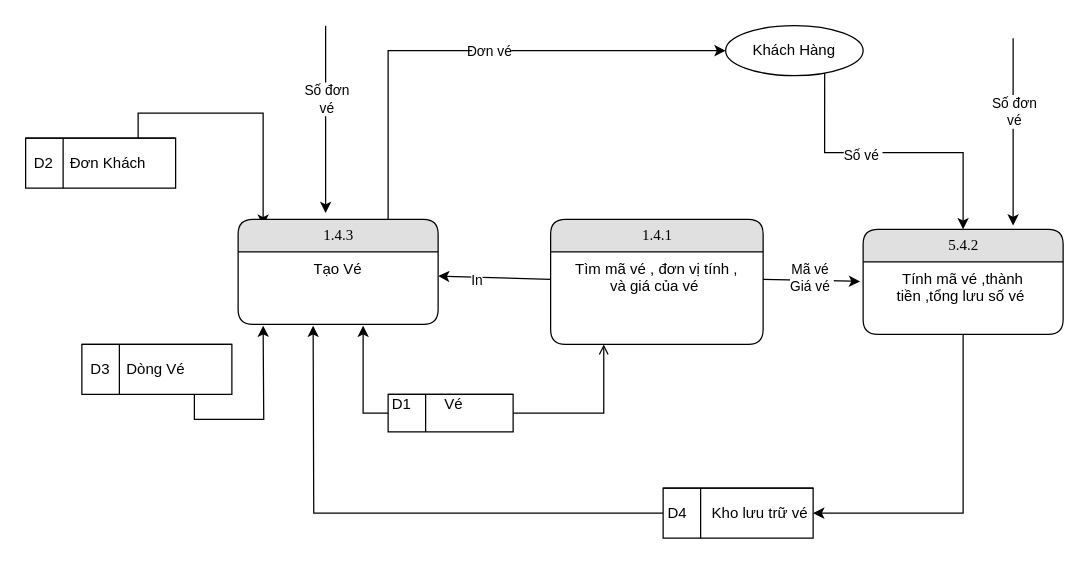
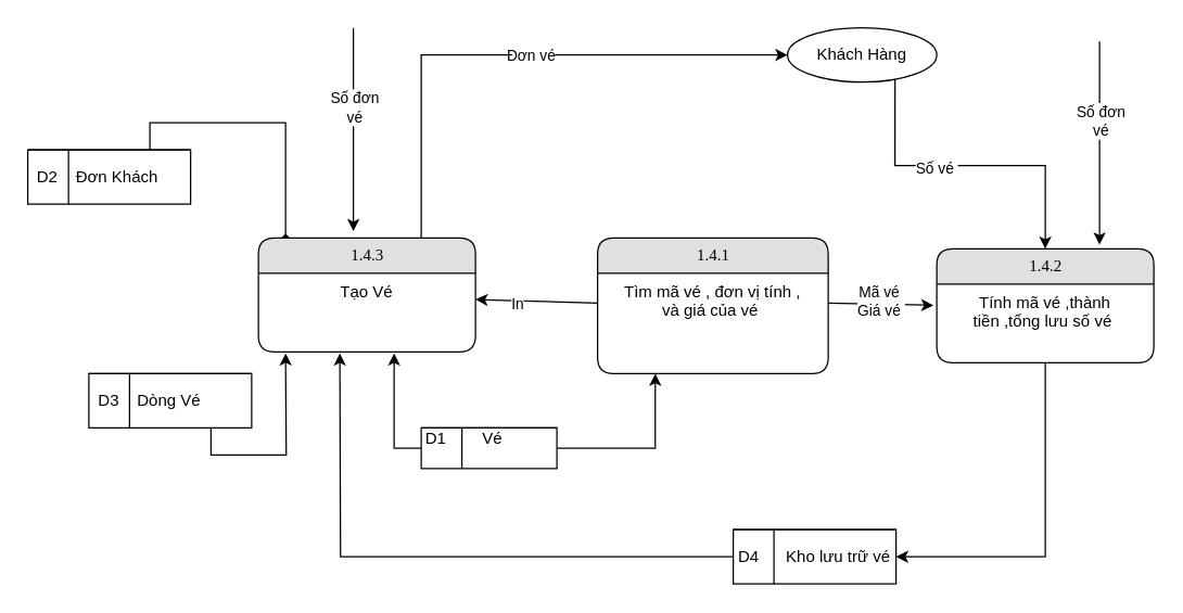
- <mxCell id="7" style="edgeStyle=orthogonalEdgeStyle;rounded=0;orthogonalLoop=1;jettySize=auto;html=1;exitX=0.75;exitY=0;exitDx=0;exitDy=0;entryX=0.125;entryY=0.06;entryDx=0;entryDy=0;entryPerimeter=0;" edge="1" parent="1" source="8" target="18"><mxGeometry relative="1" as="geometry" /></mxCell>
+ <mxCell id="7" style="edgeStyle=orthogonalEdgeStyle;rounded=0;orthogonalLoop=1;jettySize=auto;html=1;exitX=0.75;exitY=0;exitDx=0;exitDy=0;entryX=0.125;entryY=0.06;entryDx=0;entryDy=0;entryPerimeter=0;endArrow=diamond;" edge="1" parent="1" source="8" target="18"><mxGeometry relative="1" as="geometry" /></mxCell>
- <mxCell id="21" value="5.4.2" style="swimlane;html=1;fontStyle=0;childLayout=stackLayout;horizontal=1;startSize=26;fillColor=#e0e0e0;horizontalStack=0;resizeParent=1;resizeLast=0;collapsible=1;marginBottom=0;swimlaneFillColor=#ffffff;align=center;rounded=1;shadow=0;comic=0;labelBackgroundColor=none;strokeWidth=1;fontFamily=Verdana;fontSize=12" vertex="1" parent="1"><mxGeometry x="690" y="183" width="160" height="84" as="geometry" /></mxCell>
+ <mxCell id="21" value="1.4.2" style="swimlane;html=1;fontStyle=0;childLayout=stackLayout;horizontal=1;startSize=26;fillColor=#e0e0e0;horizontalStack=0;resizeParent=1;resizeLast=0;collapsible=1;marginBottom=0;swimlaneFillColor=#ffffff;align=center;rounded=1;shadow=0;comic=0;labelBackgroundColor=none;strokeWidth=1;fontFamily=Verdana;fontSize=12" vertex="1" parent="1"><mxGeometry x="690" y="183" width="160" height="84" as="geometry" /></mxCell>
- <mxCell id="14" style="edgeStyle=orthogonalEdgeStyle;rounded=0;orthogonalLoop=1;jettySize=auto;html=1;exitX=1;exitY=0.5;exitDx=0;exitDy=0;entryX=0.25;entryY=1;entryDx=0;entryDy=0;endArrow=open;" edge="1" parent="1" source="15" target="2"><mxGeometry relative="1" as="geometry" /></mxCell>
+ <mxCell id="14" style="edgeStyle=orthogonalEdgeStyle;rounded=0;orthogonalLoop=1;jettySize=auto;html=1;exitX=1;exitY=0.5;exitDx=0;exitDy=0;entryX=0.25;entryY=1;entryDx=0;entryDy=0;" edge="1" parent="1" source="15" target="2"><mxGeometry relative="1" as="geometry" /></mxCell>
- <mxCell id="12" value="D4&amp;nbsp; &amp;nbsp; &amp;nbsp; Kho lưu trữ vé" style="shape=internalStorage;whiteSpace=wrap;html=1;backgroundOutline=1;dx=30;dy=0;" vertex="1" parent="1"><mxGeometry x="530" y="390" width="120" height="40" as="geometry" /></mxCell>
+ <mxCell id="12" value="D4&amp;nbsp; &amp;nbsp; &amp;nbsp; Kho lưu trữ vé" style="shape=internalStorage;whiteSpace=wrap;html=1;backgroundOutline=1;dx=30;dy=0;" vertex="1" parent="1"><mxGeometry x="540" y="390" width="120" height="40" as="geometry" /></mxCell>
